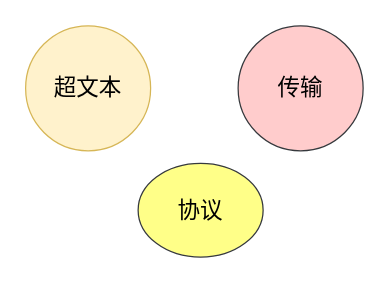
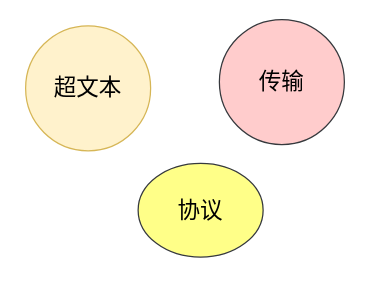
- <mxCell id="4" value="传输" style="ellipse;whiteSpace=wrap;html=1;aspect=fixed;fillColor=#ffcccc;strokeColor=#36393d;fontSize=18;" vertex="1" parent="1"><mxGeometry x="190" y="20" width="100" height="100" as="geometry" /></mxCell>
+ <mxCell id="4" value="传输" style="ellipse;whiteSpace=wrap;html=1;aspect=fixed;fillColor=#ffcccc;strokeColor=#36393d;fontSize=18;" vertex="1" parent="1"><mxGeometry x="175" y="15" width="100" height="100" as="geometry" /></mxCell>
